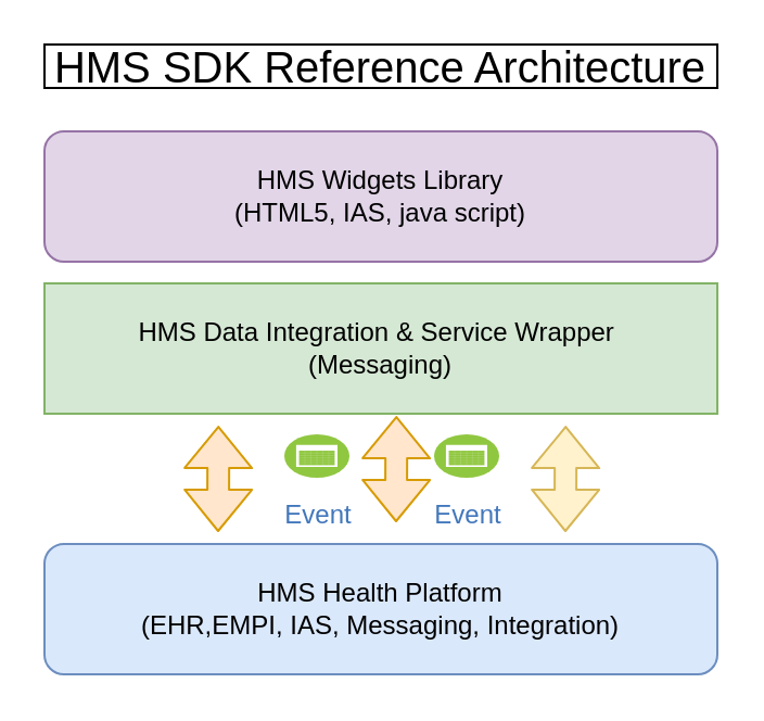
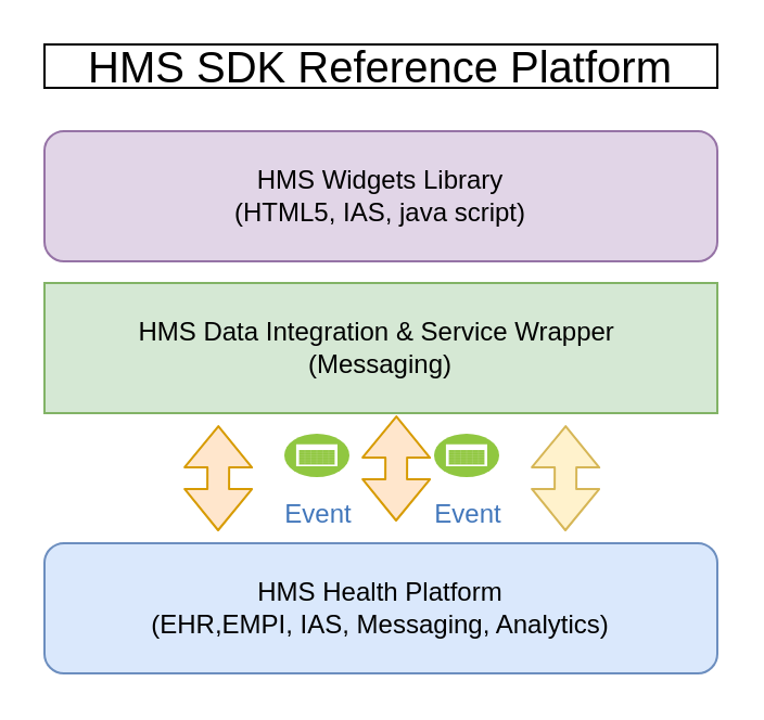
- <mxCell id="10" value="HMS SDK Reference Architecture" style="text;html=1;strokeColor=#000000;fillColor=none;align=center;verticalAlign=middle;whiteSpace=wrap;rounded=0;fontSize=20;" vertex="1" parent="1"><mxGeometry x="20" y="20" width="310" height="20" as="geometry" /></mxCell>
+ <mxCell id="10" value="HMS SDK Reference Platform" style="text;html=1;strokeColor=#000000;fillColor=none;align=center;verticalAlign=middle;whiteSpace=wrap;rounded=0;fontSize=20;" vertex="1" parent="1"><mxGeometry x="20" y="20" width="310" height="20" as="geometry" /></mxCell>
- <mxCell id="2" value="HMS Health Platform&lt;br&gt;(EHR,EMPI, IAS, Messaging, Integration)" style="rounded=1;whiteSpace=wrap;html=1;fillColor=#dae8fc;strokeColor=#6c8ebf;" vertex="1" parent="1"><mxGeometry x="20" y="250" width="310" height="60" as="geometry" /></mxCell>
+ <mxCell id="2" value="HMS Health Platform&lt;br&gt;(EHR,EMPI, IAS, Messaging, Analytics)" style="rounded=1;whiteSpace=wrap;html=1;fillColor=#dae8fc;strokeColor=#6c8ebf;" vertex="1" parent="1"><mxGeometry x="20" y="250" width="310" height="60" as="geometry" /></mxCell>
